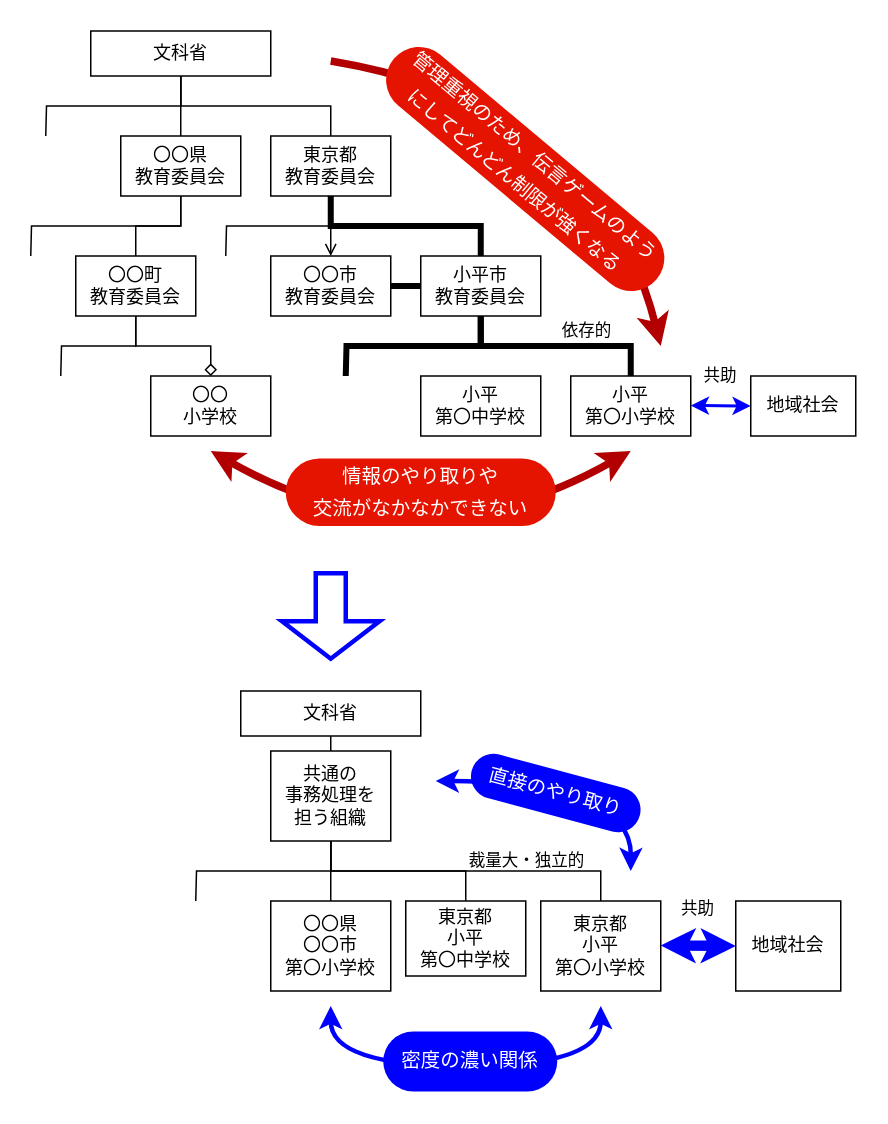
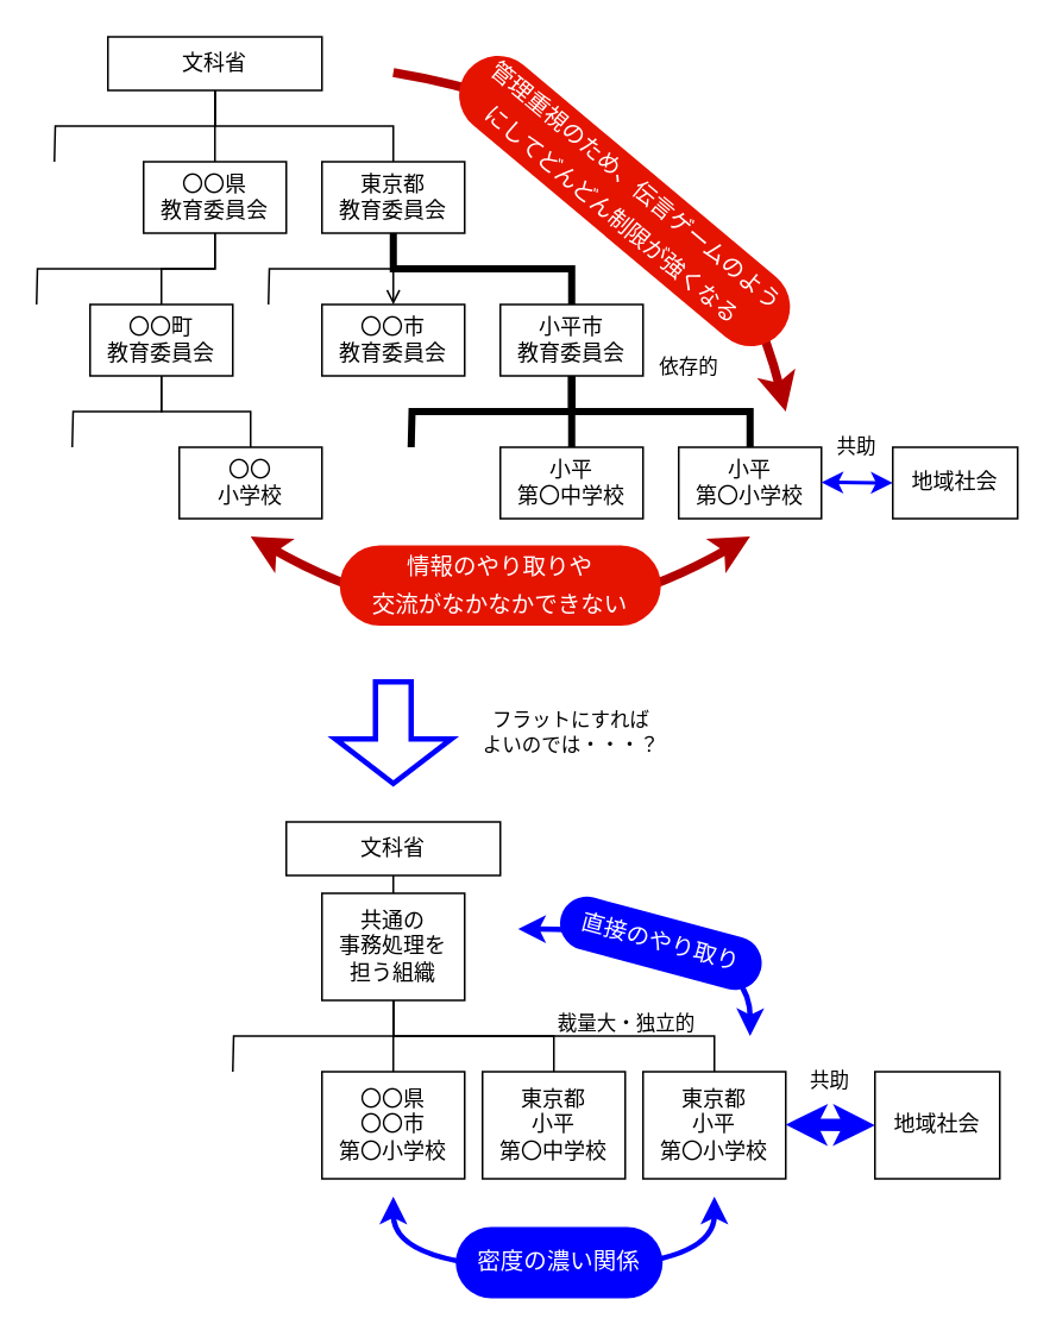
- <mxCell id="15" value="" style="edgeStyle=orthogonalEdgeStyle;rounded=0;jumpSize=6;html=1;strokeWidth=4;endArrow=none;endFill=0;" parent="1" source="17" target="20" edge="1"><mxGeometry relative="1" as="geometry" /></mxCell>
+ <mxCell id="15" value="" style="edgeStyle=orthogonalEdgeStyle;rounded=0;jumpSize=6;html=1;strokeWidth=4;endArrow=none;endFill=0;" parent="1" source="17" target="19" edge="1"><mxGeometry relative="1" as="geometry" /></mxCell>
- <mxCell id="46" value="依存的" style="text;html=1;strokeColor=none;fillColor=none;align=center;verticalAlign=middle;whiteSpace=wrap;rounded=0;fontSize=11;" vertex="1" parent="1"><mxGeometry x="371" y="210" width="40" height="20" as="geometry" /></mxCell>
+ <mxCell id="46" value="依存的" style="text;html=1;strokeColor=none;fillColor=none;align=center;verticalAlign=middle;whiteSpace=wrap;rounded=0;fontSize=11;" vertex="1" parent="1"><mxGeometry x="366" y="195" width="40" height="20" as="geometry" /></mxCell>
- <mxCell id="23" value="" style="edgeStyle=orthogonalEdgeStyle;rounded=0;jumpSize=6;html=1;endArrow=diamond;endFill=0;strokeWidth=1;" parent="1" source="25" target="26" edge="1"><mxGeometry relative="1" as="geometry" /></mxCell>
+ <mxCell id="23" value="" style="edgeStyle=orthogonalEdgeStyle;rounded=0;jumpSize=6;html=1;endArrow=none;endFill=0;strokeWidth=1;" parent="1" source="25" target="26" edge="1"><mxGeometry relative="1" as="geometry" /></mxCell>
+ <mxCell id="39" value="フラットにすれば&lt;br&gt;よいのでは・・・？" style="text;html=1;strokeColor=none;fillColor=none;align=center;verticalAlign=middle;whiteSpace=wrap;rounded=0;fontSize=11;" parent="1" vertex="1"><mxGeometry x="260" y="390" width="120" height="40" as="geometry" /></mxCell>
- <mxCell id="34" value="東京都&lt;br&gt;小平&lt;br&gt;第〇中学校" style="whiteSpace=wrap;html=1;align=center;verticalAlign=middle;treeFolding=1;treeMoving=1;newEdgeStyle={&quot;edgeStyle&quot;:&quot;elbowEdgeStyle&quot;,&quot;startArrow&quot;:&quot;none&quot;,&quot;endArrow&quot;:&quot;none&quot;};" parent="1" vertex="1"><mxGeometry x="270" y="600" width="80" height="50" as="geometry" /></mxCell>
+ <mxCell id="34" value="東京都&lt;br&gt;小平&lt;br&gt;第〇中学校" style="whiteSpace=wrap;html=1;align=center;verticalAlign=middle;treeFolding=1;treeMoving=1;newEdgeStyle={&quot;edgeStyle&quot;:&quot;elbowEdgeStyle&quot;,&quot;startArrow&quot;:&quot;none&quot;,&quot;endArrow&quot;:&quot;none&quot;};" parent="1" vertex="1"><mxGeometry x="270" y="600" width="80" height="60" as="geometry" /></mxCell>
